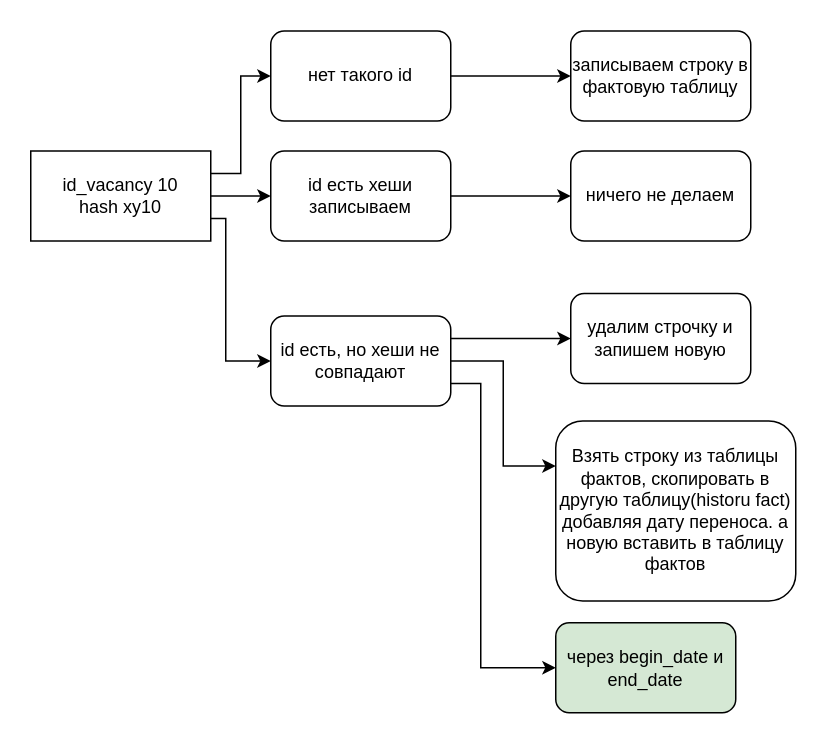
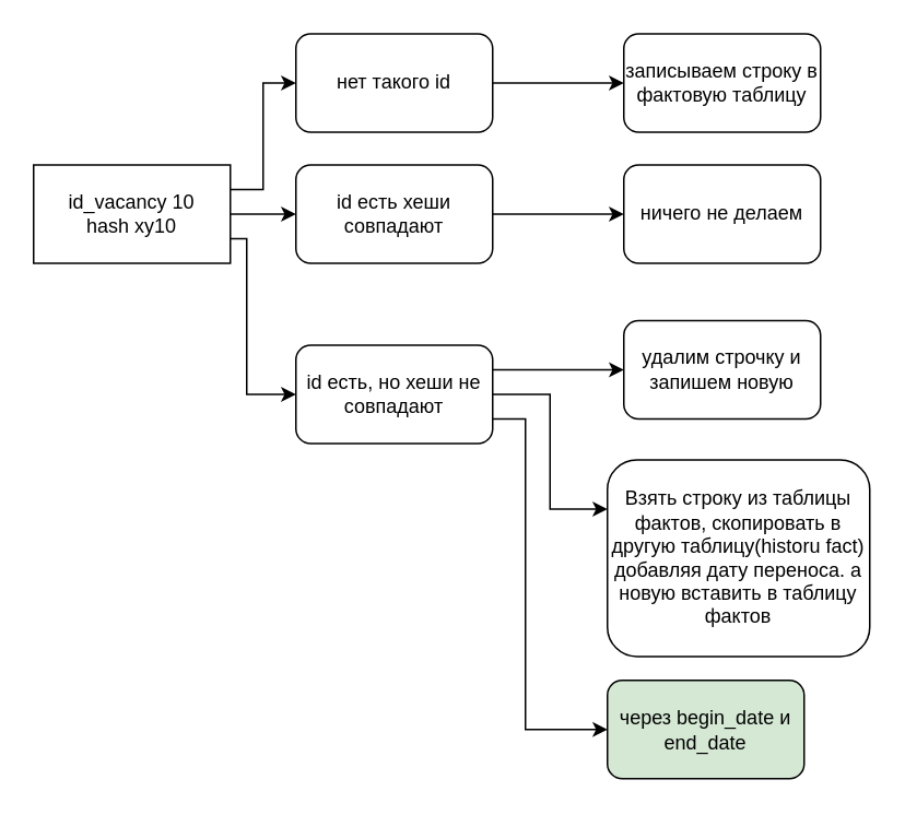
- <mxCell id="10" value="id есть хеши записываем" style="rounded=1;whiteSpace=wrap;html=1;" vertex="1" parent="1"><mxGeometry x="180" y="100" width="120" height="60" as="geometry" /></mxCell>
+ <mxCell id="10" value="id есть хеши совпадают" style="rounded=1;whiteSpace=wrap;html=1;" vertex="1" parent="1"><mxGeometry x="180" y="100" width="120" height="60" as="geometry" /></mxCell>
